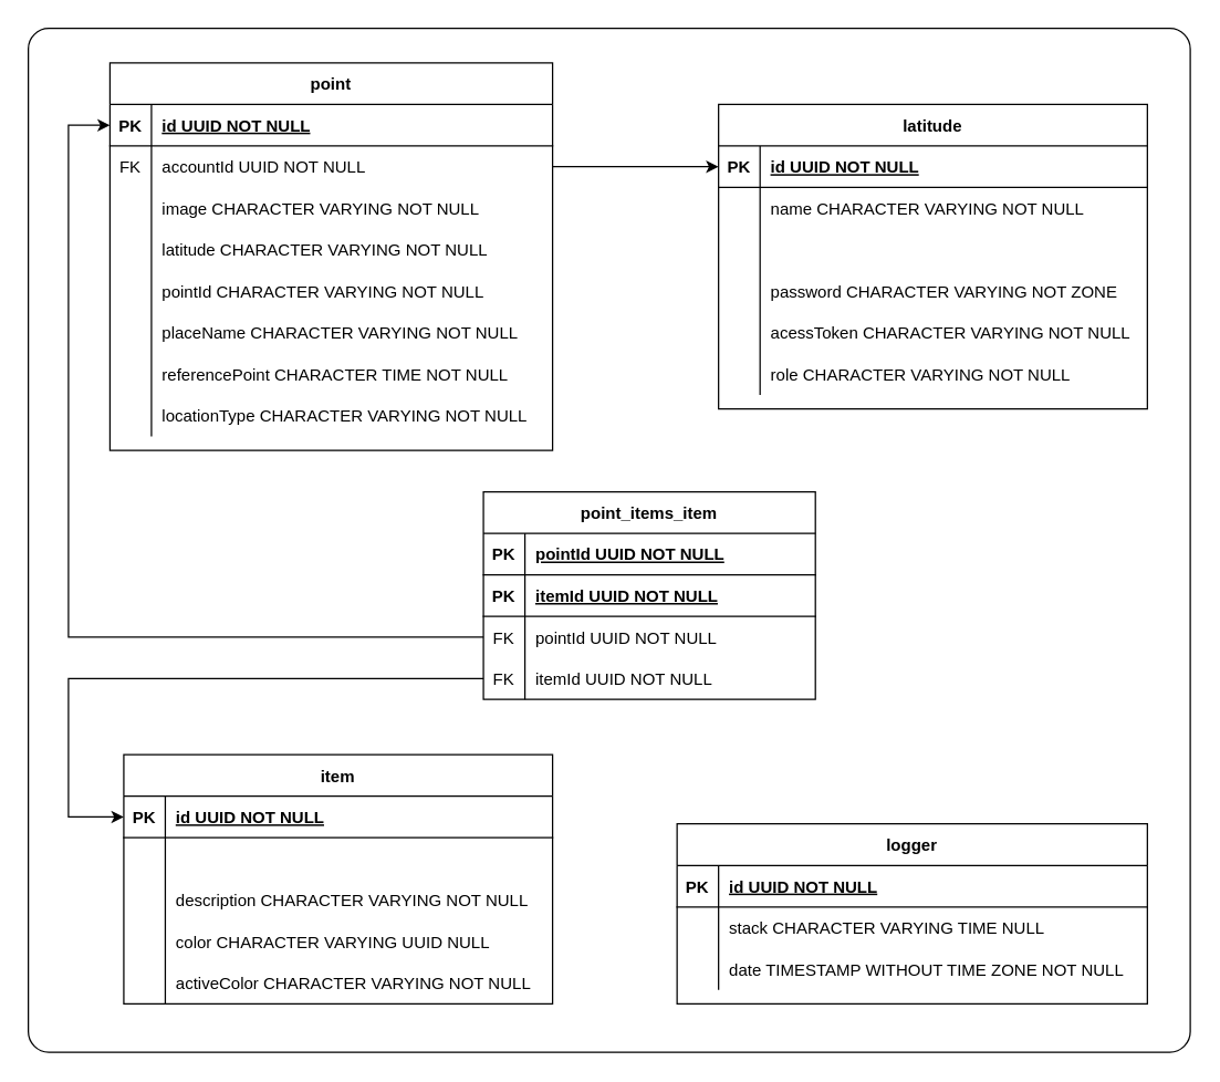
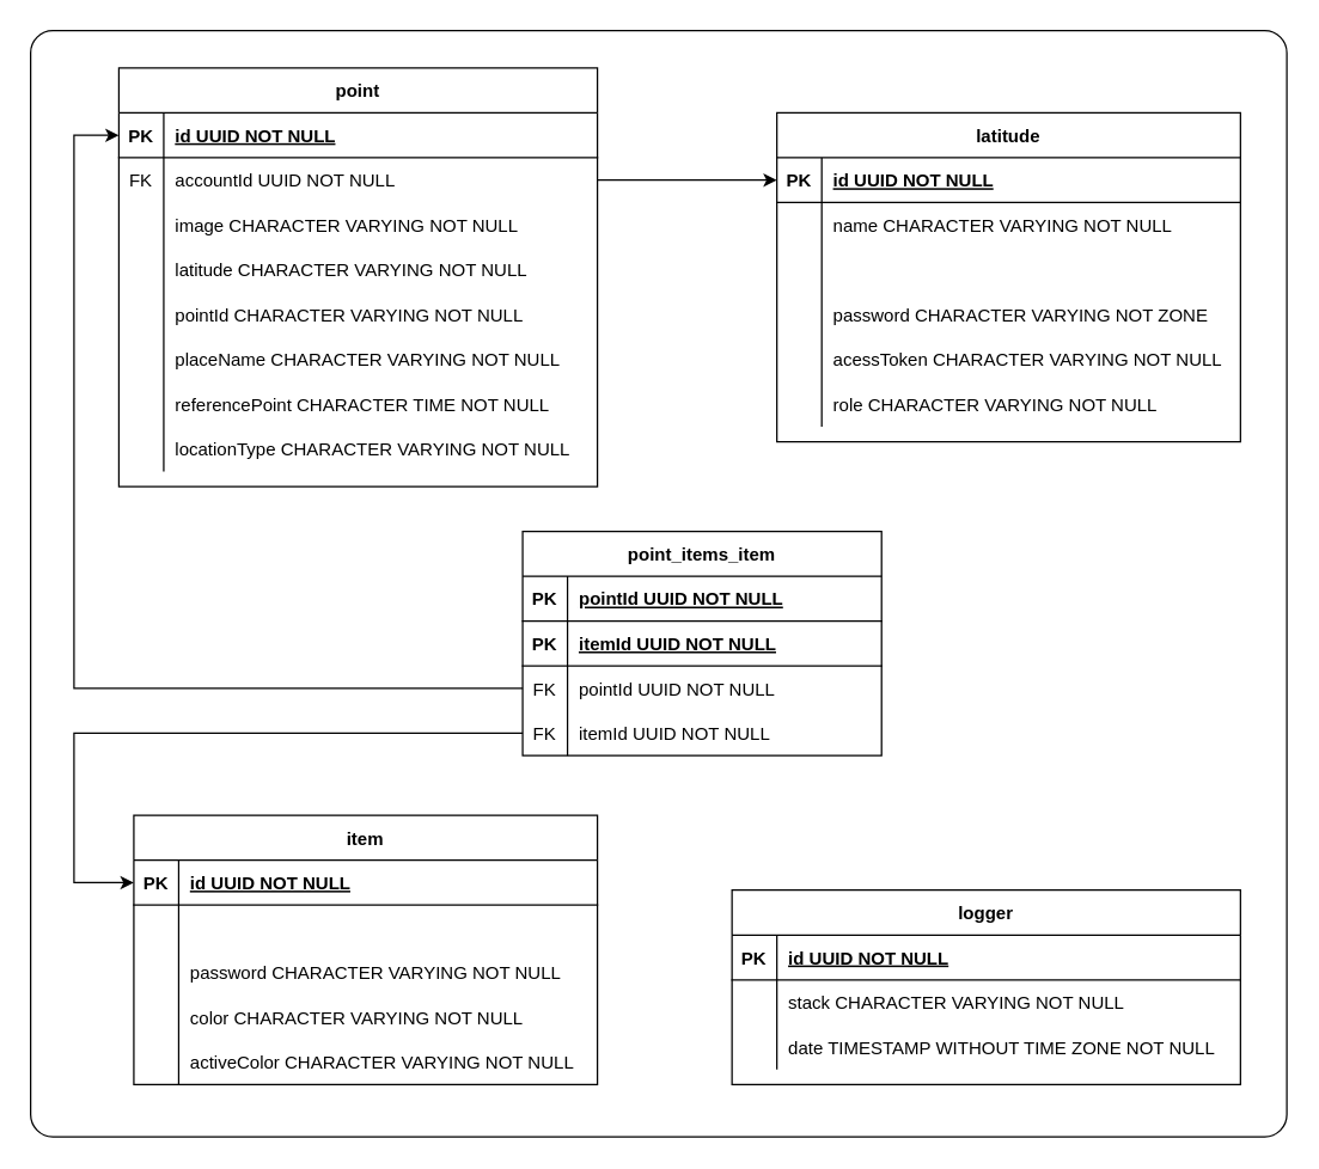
- <mxCell id="55" value="description CHARACTER VARYING NOT NULL" style="shape=partialRectangle;overflow=hidden;connectable=0;fillColor=none;top=0;left=0;bottom=0;right=0;align=left;spacingLeft=6;" parent="53" vertex="1"><mxGeometry x="30" width="280" height="30" as="geometry" /></mxCell>
+ <mxCell id="55" value="password CHARACTER VARYING NOT NULL" style="shape=partialRectangle;overflow=hidden;connectable=0;fillColor=none;top=0;left=0;bottom=0;right=0;align=left;spacingLeft=6;" parent="53" vertex="1"><mxGeometry x="30" width="280" height="30" as="geometry" /></mxCell>
- <mxCell id="68" value="stack CHARACTER VARYING TIME NULL" style="shape=partialRectangle;overflow=hidden;connectable=0;fillColor=none;top=0;left=0;bottom=0;right=0;align=left;spacingLeft=6;" parent="66" vertex="1"><mxGeometry x="30" width="310" height="30" as="geometry" /></mxCell>
+ <mxCell id="68" value="stack CHARACTER VARYING NOT NULL" style="shape=partialRectangle;overflow=hidden;connectable=0;fillColor=none;top=0;left=0;bottom=0;right=0;align=left;spacingLeft=6;" parent="66" vertex="1"><mxGeometry x="30" width="310" height="30" as="geometry" /></mxCell>
- <mxCell id="58" value="color CHARACTER VARYING UUID NULL" style="shape=partialRectangle;overflow=hidden;connectable=0;fillColor=none;top=0;left=0;bottom=0;right=0;align=left;spacingLeft=6;" parent="56" vertex="1"><mxGeometry x="30" width="280" height="30" as="geometry" /></mxCell>
+ <mxCell id="58" value="color CHARACTER VARYING NOT NULL" style="shape=partialRectangle;overflow=hidden;connectable=0;fillColor=none;top=0;left=0;bottom=0;right=0;align=left;spacingLeft=6;" parent="56" vertex="1"><mxGeometry x="30" width="280" height="30" as="geometry" /></mxCell>
